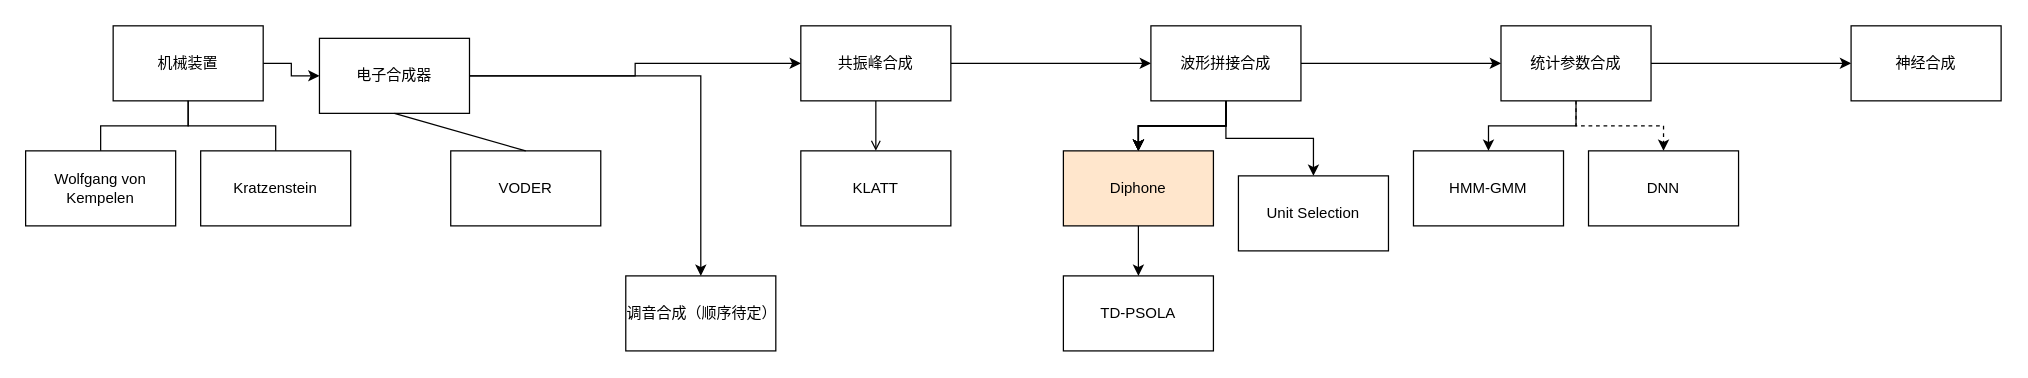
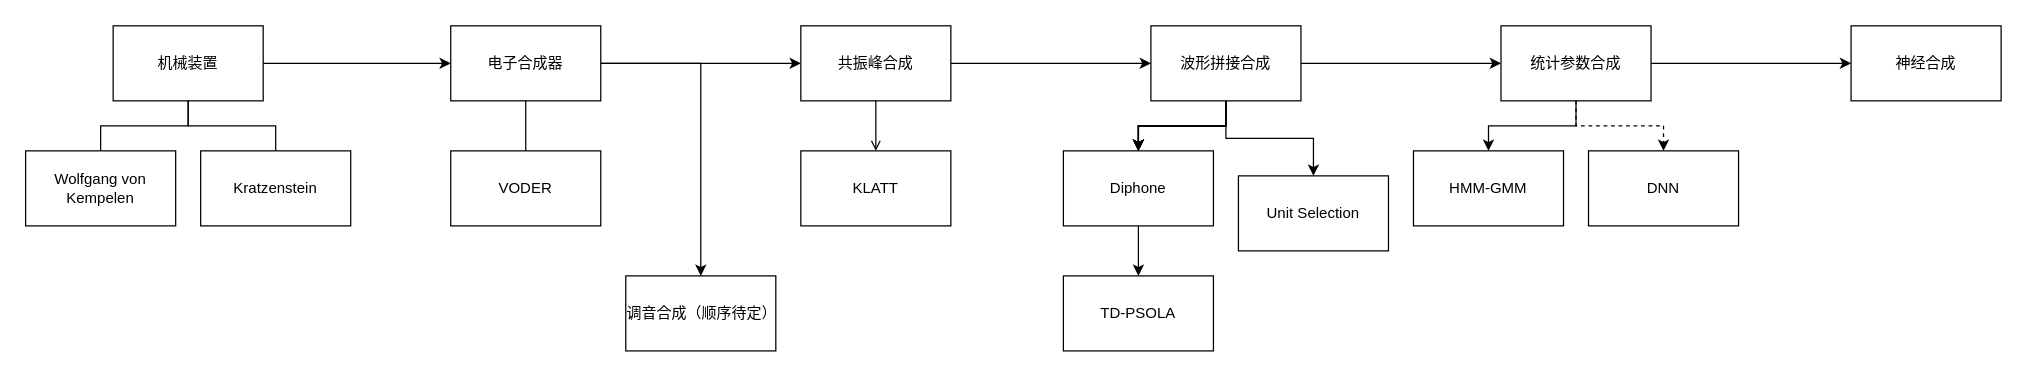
- <mxCell id="7" value="电子合成器" style="rounded=0;whiteSpace=wrap;html=1;" parent="1" vertex="1"><mxGeometry x="255" y="30" width="120" height="60" as="geometry" /></mxCell>
+ <mxCell id="7" value="电子合成器" style="rounded=0;whiteSpace=wrap;html=1;" parent="1" vertex="1"><mxGeometry x="360" y="20" width="120" height="60" as="geometry" /></mxCell>
- <mxCell id="23" value="Diphone" style="rounded=0;whiteSpace=wrap;html=1;fillColor=#ffe6cc;" parent="1" vertex="1"><mxGeometry x="850" y="120" width="120" height="60" as="geometry" /></mxCell>
+ <mxCell id="23" value="Diphone" style="rounded=0;whiteSpace=wrap;html=1;" parent="1" vertex="1"><mxGeometry x="850" y="120" width="120" height="60" as="geometry" /></mxCell>
